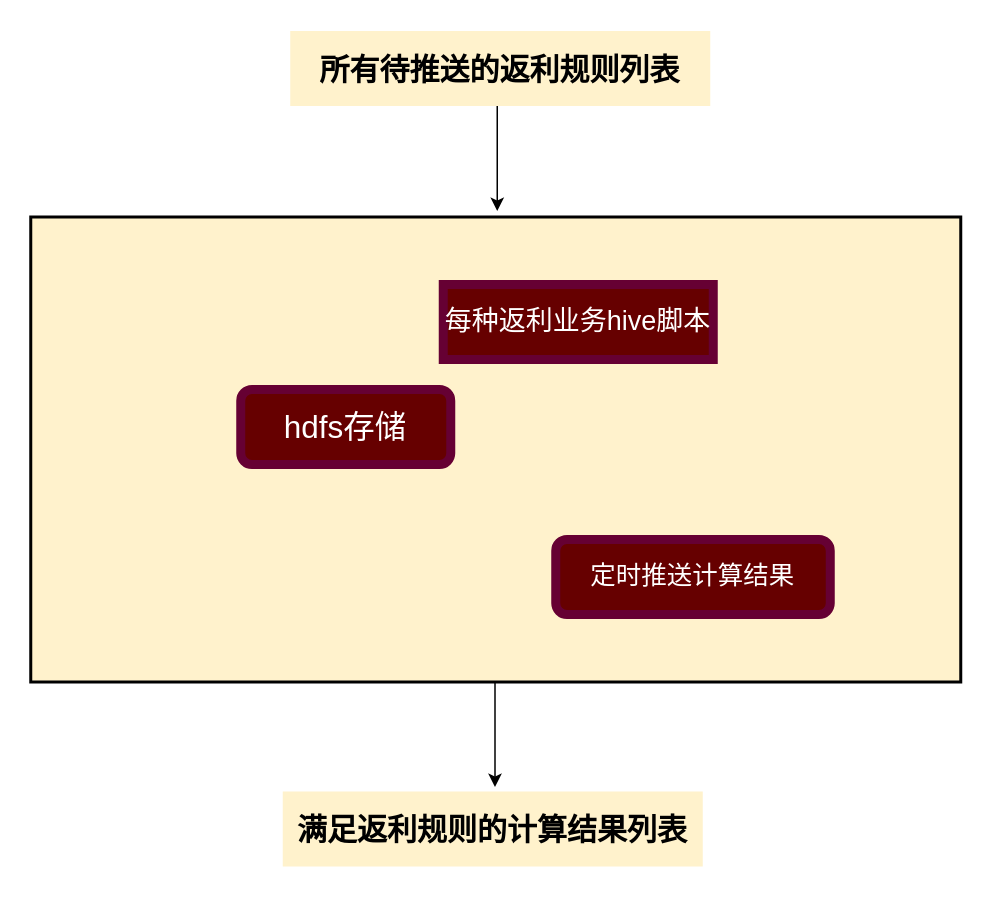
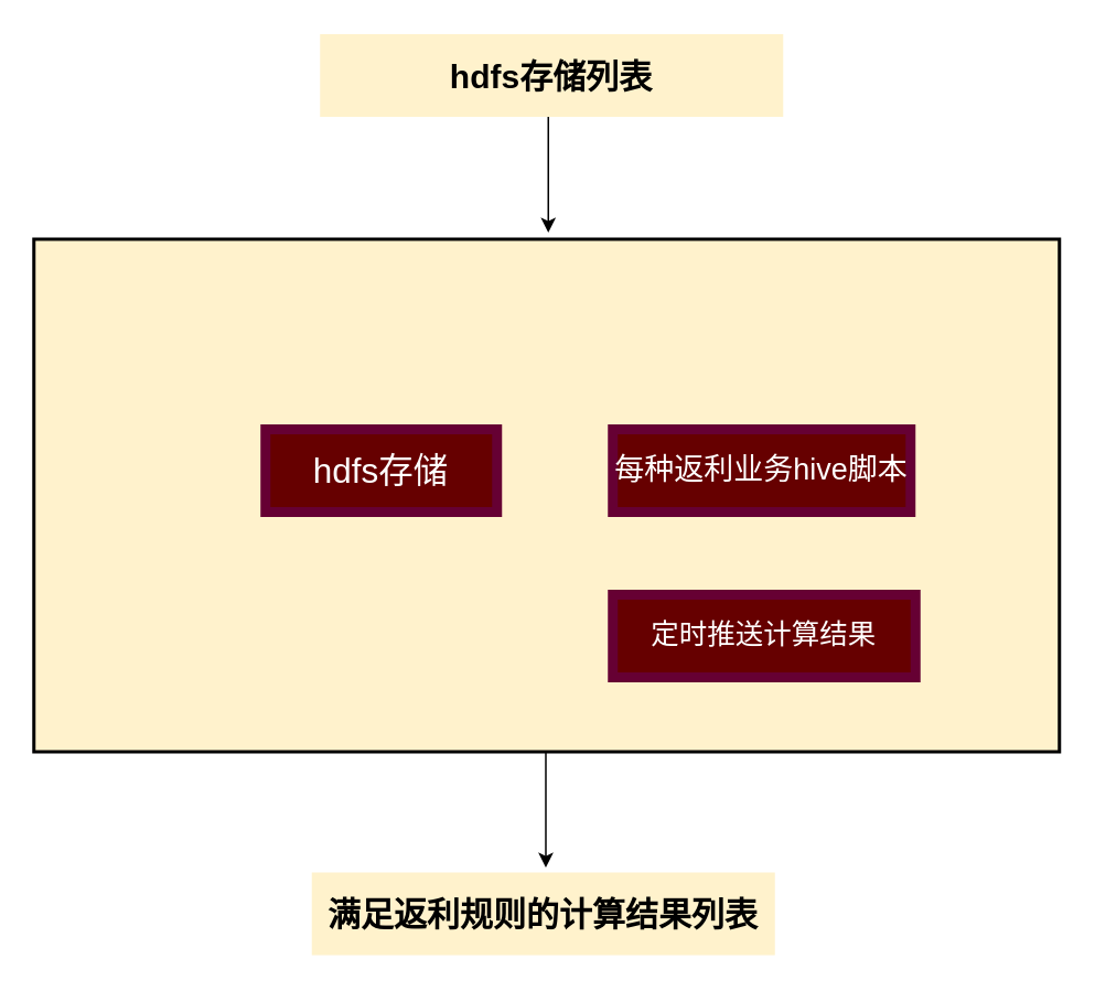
- <mxCell id="5" value="&lt;b&gt;&lt;font style=&quot;font-size: 20px&quot;&gt;&lt;font style=&quot;font-size: 20px&quot;&gt;所有待推送的返利规则&lt;/font&gt;列表&lt;/font&gt;&lt;/b&gt;" style="rounded=0;whiteSpace=wrap;html=1;strokeColor=none;strokeWidth=6;fillColor=#fff2cc;" vertex="1" parent="1"><mxGeometry x="193" y="20" width="280" height="50" as="geometry" /></mxCell>
+ <mxCell id="5" value="&lt;b&gt;&lt;font style=&quot;font-size: 20px&quot;&gt;&lt;font style=&quot;font-size: 20px&quot;&gt;hdfs存储&lt;/font&gt;列表&lt;/font&gt;&lt;/b&gt;" style="rounded=0;whiteSpace=wrap;html=1;strokeColor=none;strokeWidth=6;fillColor=#fff2cc;" vertex="1" parent="1"><mxGeometry x="193" y="20" width="280" height="50" as="geometry" /></mxCell>
- <mxCell id="4" value="&lt;font style=&quot;font-size: 18px&quot; color=&quot;#FFFFFF&quot;&gt;每种返利业务hive脚本&lt;/font&gt;" style="rounded=0;whiteSpace=wrap;html=1;strokeColor=#660033;fillColor=#660000;strokeWidth=6;" vertex="1" parent="1"><mxGeometry x="295" y="189" width="180" height="50" as="geometry" /></mxCell>
+ <mxCell id="4" value="&lt;font style=&quot;font-size: 18px&quot; color=&quot;#FFFFFF&quot;&gt;每种返利业务hive脚本&lt;/font&gt;" style="rounded=0;whiteSpace=wrap;html=1;strokeColor=#660033;fillColor=#660000;strokeWidth=6;" vertex="1" parent="1"><mxGeometry x="370" y="259" width="180" height="50" as="geometry" /></mxCell>
- <mxCell id="3" value="&lt;font style=&quot;font-size: 21px&quot; color=&quot;#FFFFFF&quot;&gt;hdfs存储&lt;/font&gt;" style="whiteSpace=wrap;html=1;strokeColor=#660033;fillColor=#660000;strokeWidth=6;rounded=1;" vertex="1" parent="1"><mxGeometry x="160" y="259" width="140" height="50" as="geometry" /></mxCell>
+ <mxCell id="3" value="&lt;font style=&quot;font-size: 21px&quot; color=&quot;#FFFFFF&quot;&gt;hdfs存储&lt;/font&gt;" style="rounded=0;whiteSpace=wrap;html=1;strokeColor=#660033;fillColor=#660000;strokeWidth=6;" vertex="1" parent="1"><mxGeometry x="160" y="259" width="140" height="50" as="geometry" /></mxCell>
- <mxCell id="7" value="&lt;font style=&quot;font-size: 17px&quot; color=&quot;#FFFFFF&quot;&gt;定时推送计算结果&lt;/font&gt;" style="whiteSpace=wrap;html=1;strokeColor=#660033;fillColor=#660000;strokeWidth=6;rounded=1;" vertex="1" parent="1"><mxGeometry x="370" y="359" width="183" height="50" as="geometry" /></mxCell>
+ <mxCell id="7" value="&lt;font style=&quot;font-size: 17px&quot; color=&quot;#FFFFFF&quot;&gt;定时推送计算结果&lt;/font&gt;" style="rounded=0;whiteSpace=wrap;html=1;strokeColor=#660033;fillColor=#660000;strokeWidth=6;" vertex="1" parent="1"><mxGeometry x="370" y="359" width="183" height="50" as="geometry" /></mxCell>
